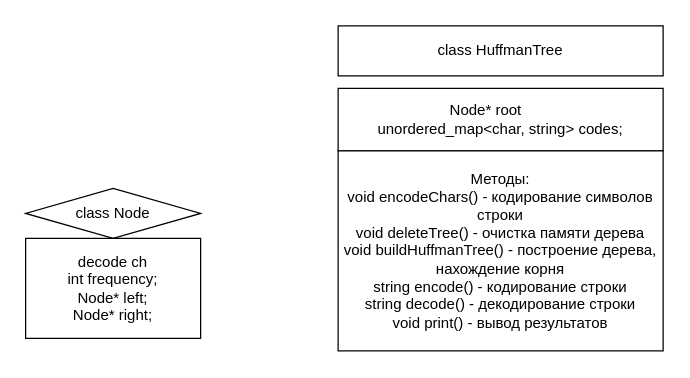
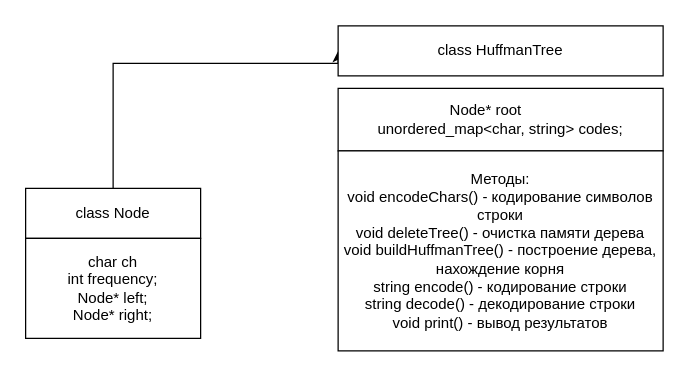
+ <mxCell id="2" style="edgeStyle=orthogonalEdgeStyle;rounded=0;orthogonalLoop=1;jettySize=auto;html=1;entryX=0;entryY=0.5;entryDx=0;entryDy=0;" edge="1" parent="1" source="3" target="5"><mxGeometry relative="1" as="geometry"><Array as="points"><mxPoint x="90" y="50" /></Array></mxGeometry></mxCell>
- <mxCell id="3" value="class Node" style="rhombus;whiteSpace=wrap;html=1;" vertex="1" parent="1"><mxGeometry x="20" y="150" width="140" height="40" as="geometry" /></mxCell>
+ <mxCell id="3" value="class Node" style="rounded=0;whiteSpace=wrap;html=1;" vertex="1" parent="1"><mxGeometry x="20" y="150" width="140" height="40" as="geometry" /></mxCell>
- <mxCell id="4" value="decode ch&lt;div&gt;&lt;div&gt;int frequency;&lt;/div&gt;&lt;div&gt;Node* left;&lt;/div&gt;&lt;div&gt;Node* right;&lt;/div&gt;&lt;/div&gt;" style="whiteSpace=wrap;html=1;rounded=0;" vertex="1" parent="1"><mxGeometry x="20" y="190" width="140" height="80" as="geometry" /></mxCell>
+ <mxCell id="4" value="char ch&lt;div&gt;&lt;div&gt;int frequency;&lt;/div&gt;&lt;div&gt;Node* left;&lt;/div&gt;&lt;div&gt;Node* right;&lt;/div&gt;&lt;/div&gt;" style="whiteSpace=wrap;html=1;rounded=0;" vertex="1" parent="1"><mxGeometry x="20" y="190" width="140" height="80" as="geometry" /></mxCell>
